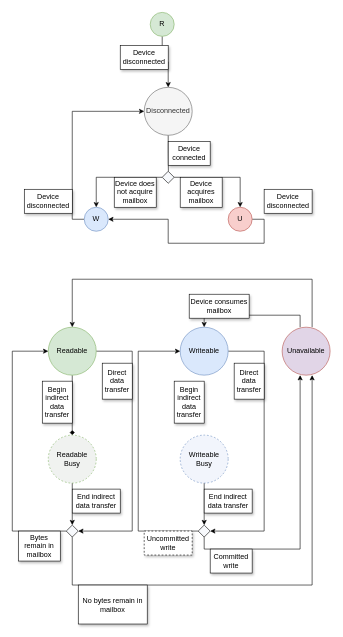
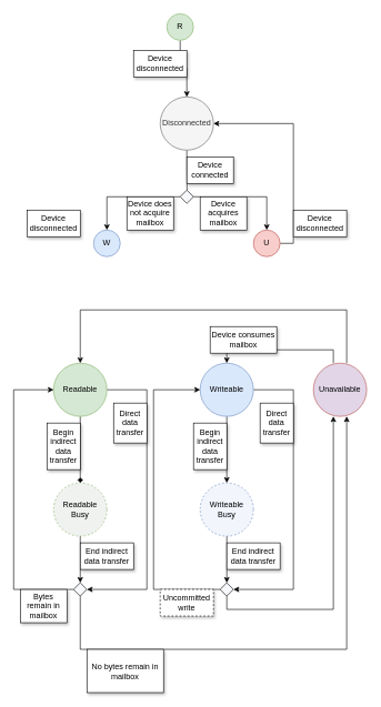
- <mxCell id="16" style="edgeStyle=orthogonalEdgeStyle;rounded=0;orthogonalLoop=1;jettySize=auto;html=1;exitX=0;exitY=0.5;exitDx=0;exitDy=0;entryX=0;entryY=0.5;entryDx=0;entryDy=0;endArrow=classic;endFill=1;" edge="1" parent="1" source="17" target="15"><mxGeometry relative="1" as="geometry" /></mxCell>
- <mxCell id="18" style="edgeStyle=orthogonalEdgeStyle;rounded=0;orthogonalLoop=1;jettySize=auto;html=1;exitX=1;exitY=0.5;exitDx=0;exitDy=0;endArrow=classic;endFill=1;" edge="1" parent="1" source="19" target="17"><mxGeometry relative="1" as="geometry" /></mxCell>
+ <mxCell id="18" style="edgeStyle=orthogonalEdgeStyle;rounded=0;orthogonalLoop=1;jettySize=auto;html=1;exitX=1;exitY=0.5;exitDx=0;exitDy=0;entryX=1;entryY=0.5;entryDx=0;entryDy=0;endArrow=classic;endFill=1;" edge="1" parent="1" source="19" target="15"><mxGeometry relative="1" as="geometry" /></mxCell>
+ <mxCell id="5" style="edgeStyle=orthogonalEdgeStyle;rounded=0;orthogonalLoop=1;jettySize=auto;html=1;exitX=0.5;exitY=1;exitDx=0;exitDy=0;entryX=0.5;entryY=0;entryDx=0;entryDy=0;endArrow=classic;endFill=1;" edge="1" parent="1" source="7" target="13"><mxGeometry relative="1" as="geometry" /></mxCell>
- <mxCell id="38" value="&lt;div&gt;Committed&lt;/div&gt;&lt;div&gt;write&lt;br&gt;&lt;/div&gt;" style="rounded=0;whiteSpace=wrap;html=1;shadow=1;" vertex="1" parent="1"><mxGeometry x="350" y="915" width="70" height="40" as="geometry" /></mxCell>
